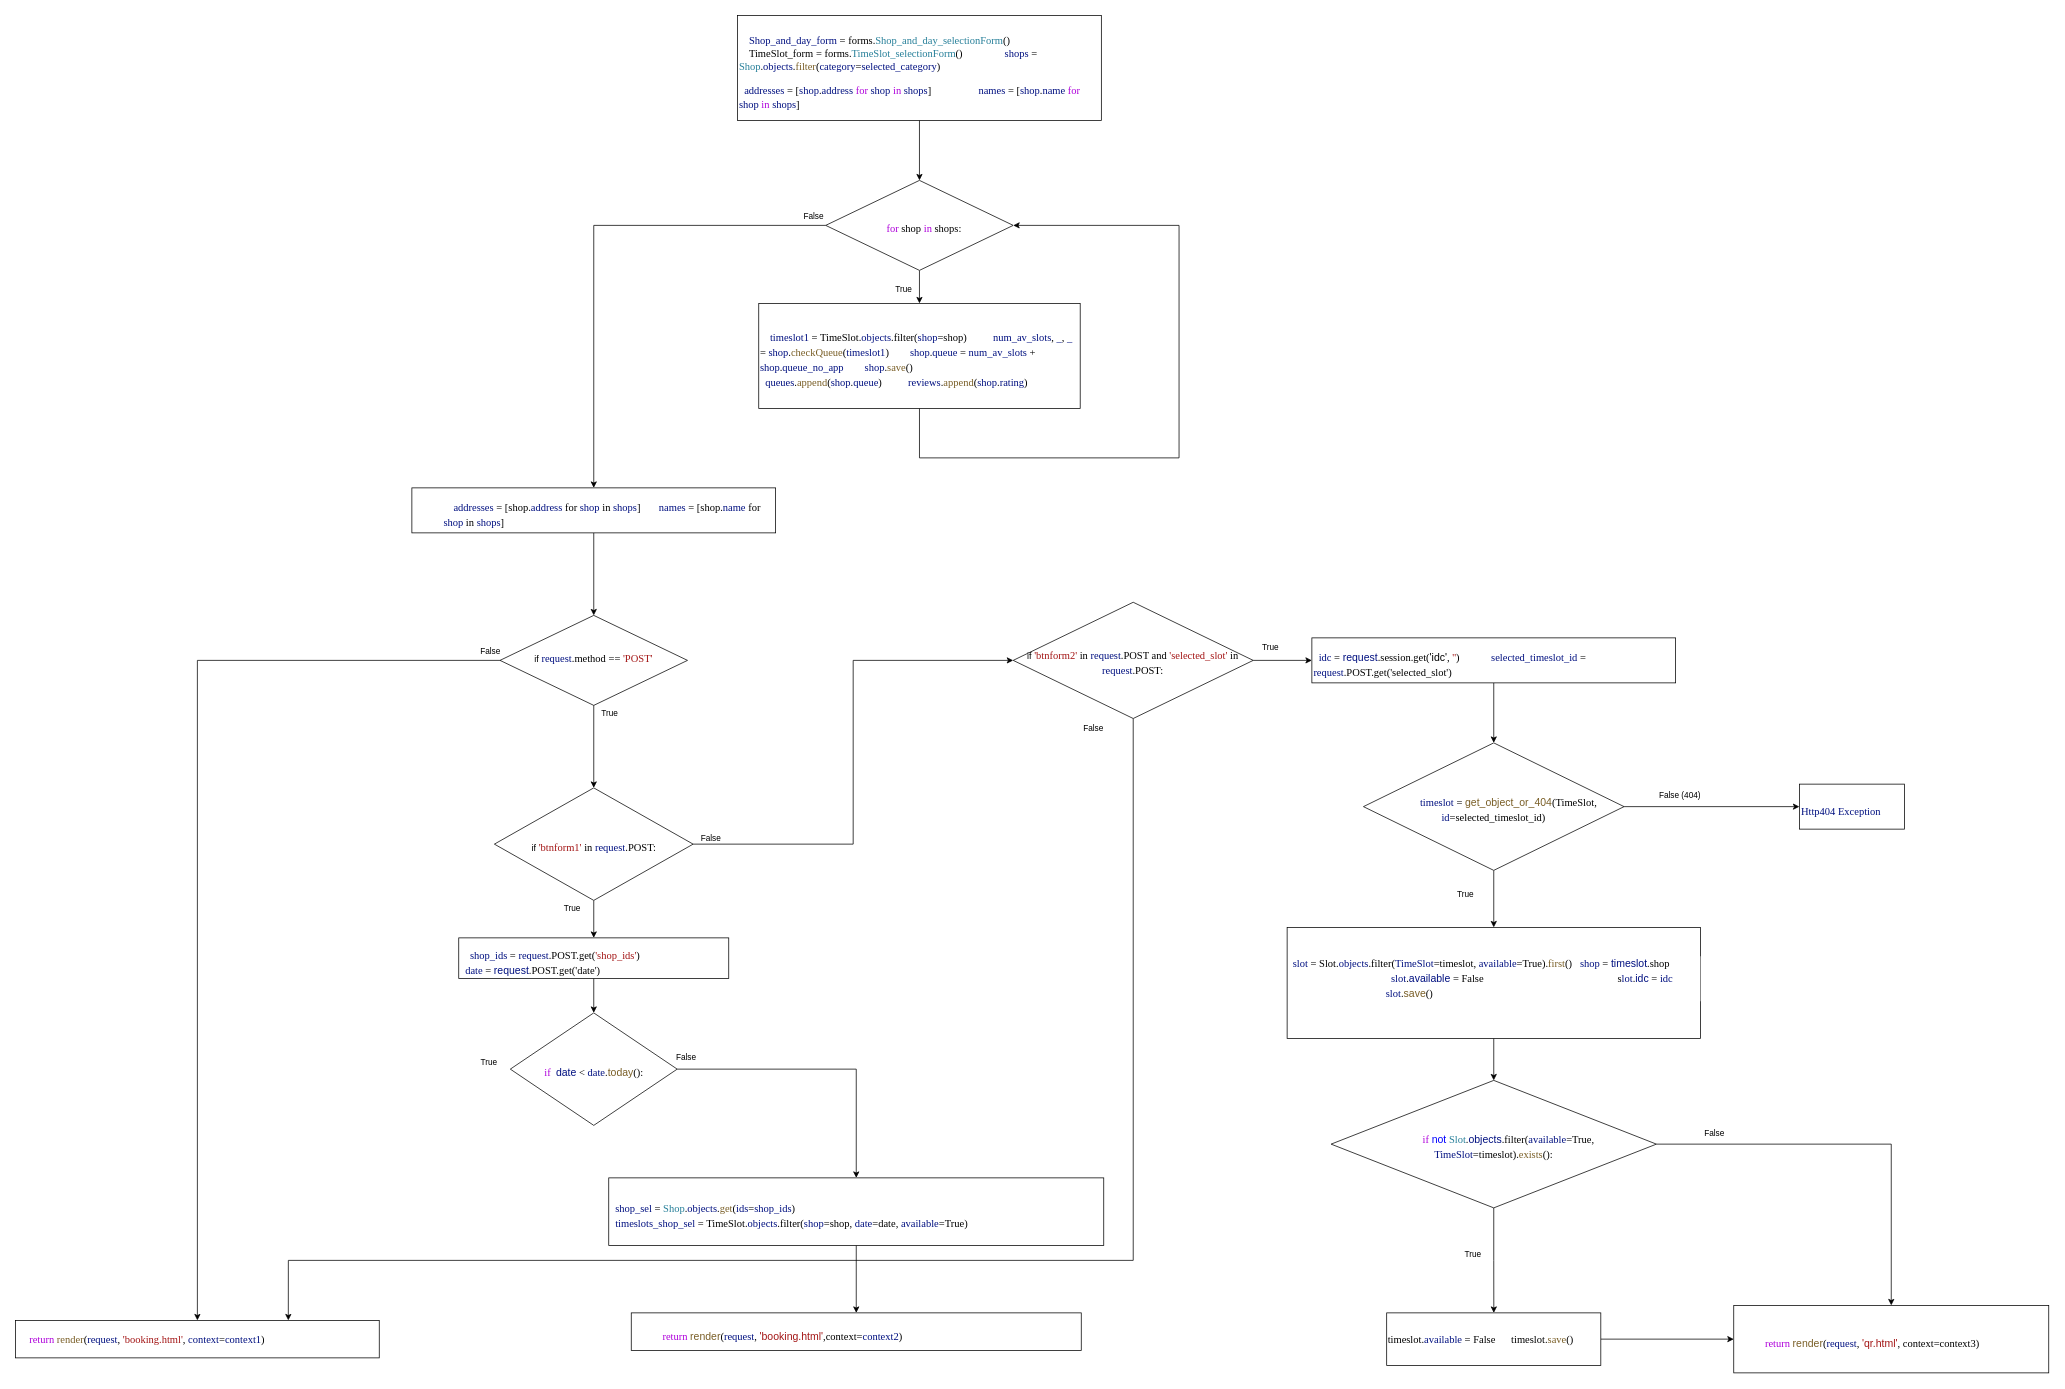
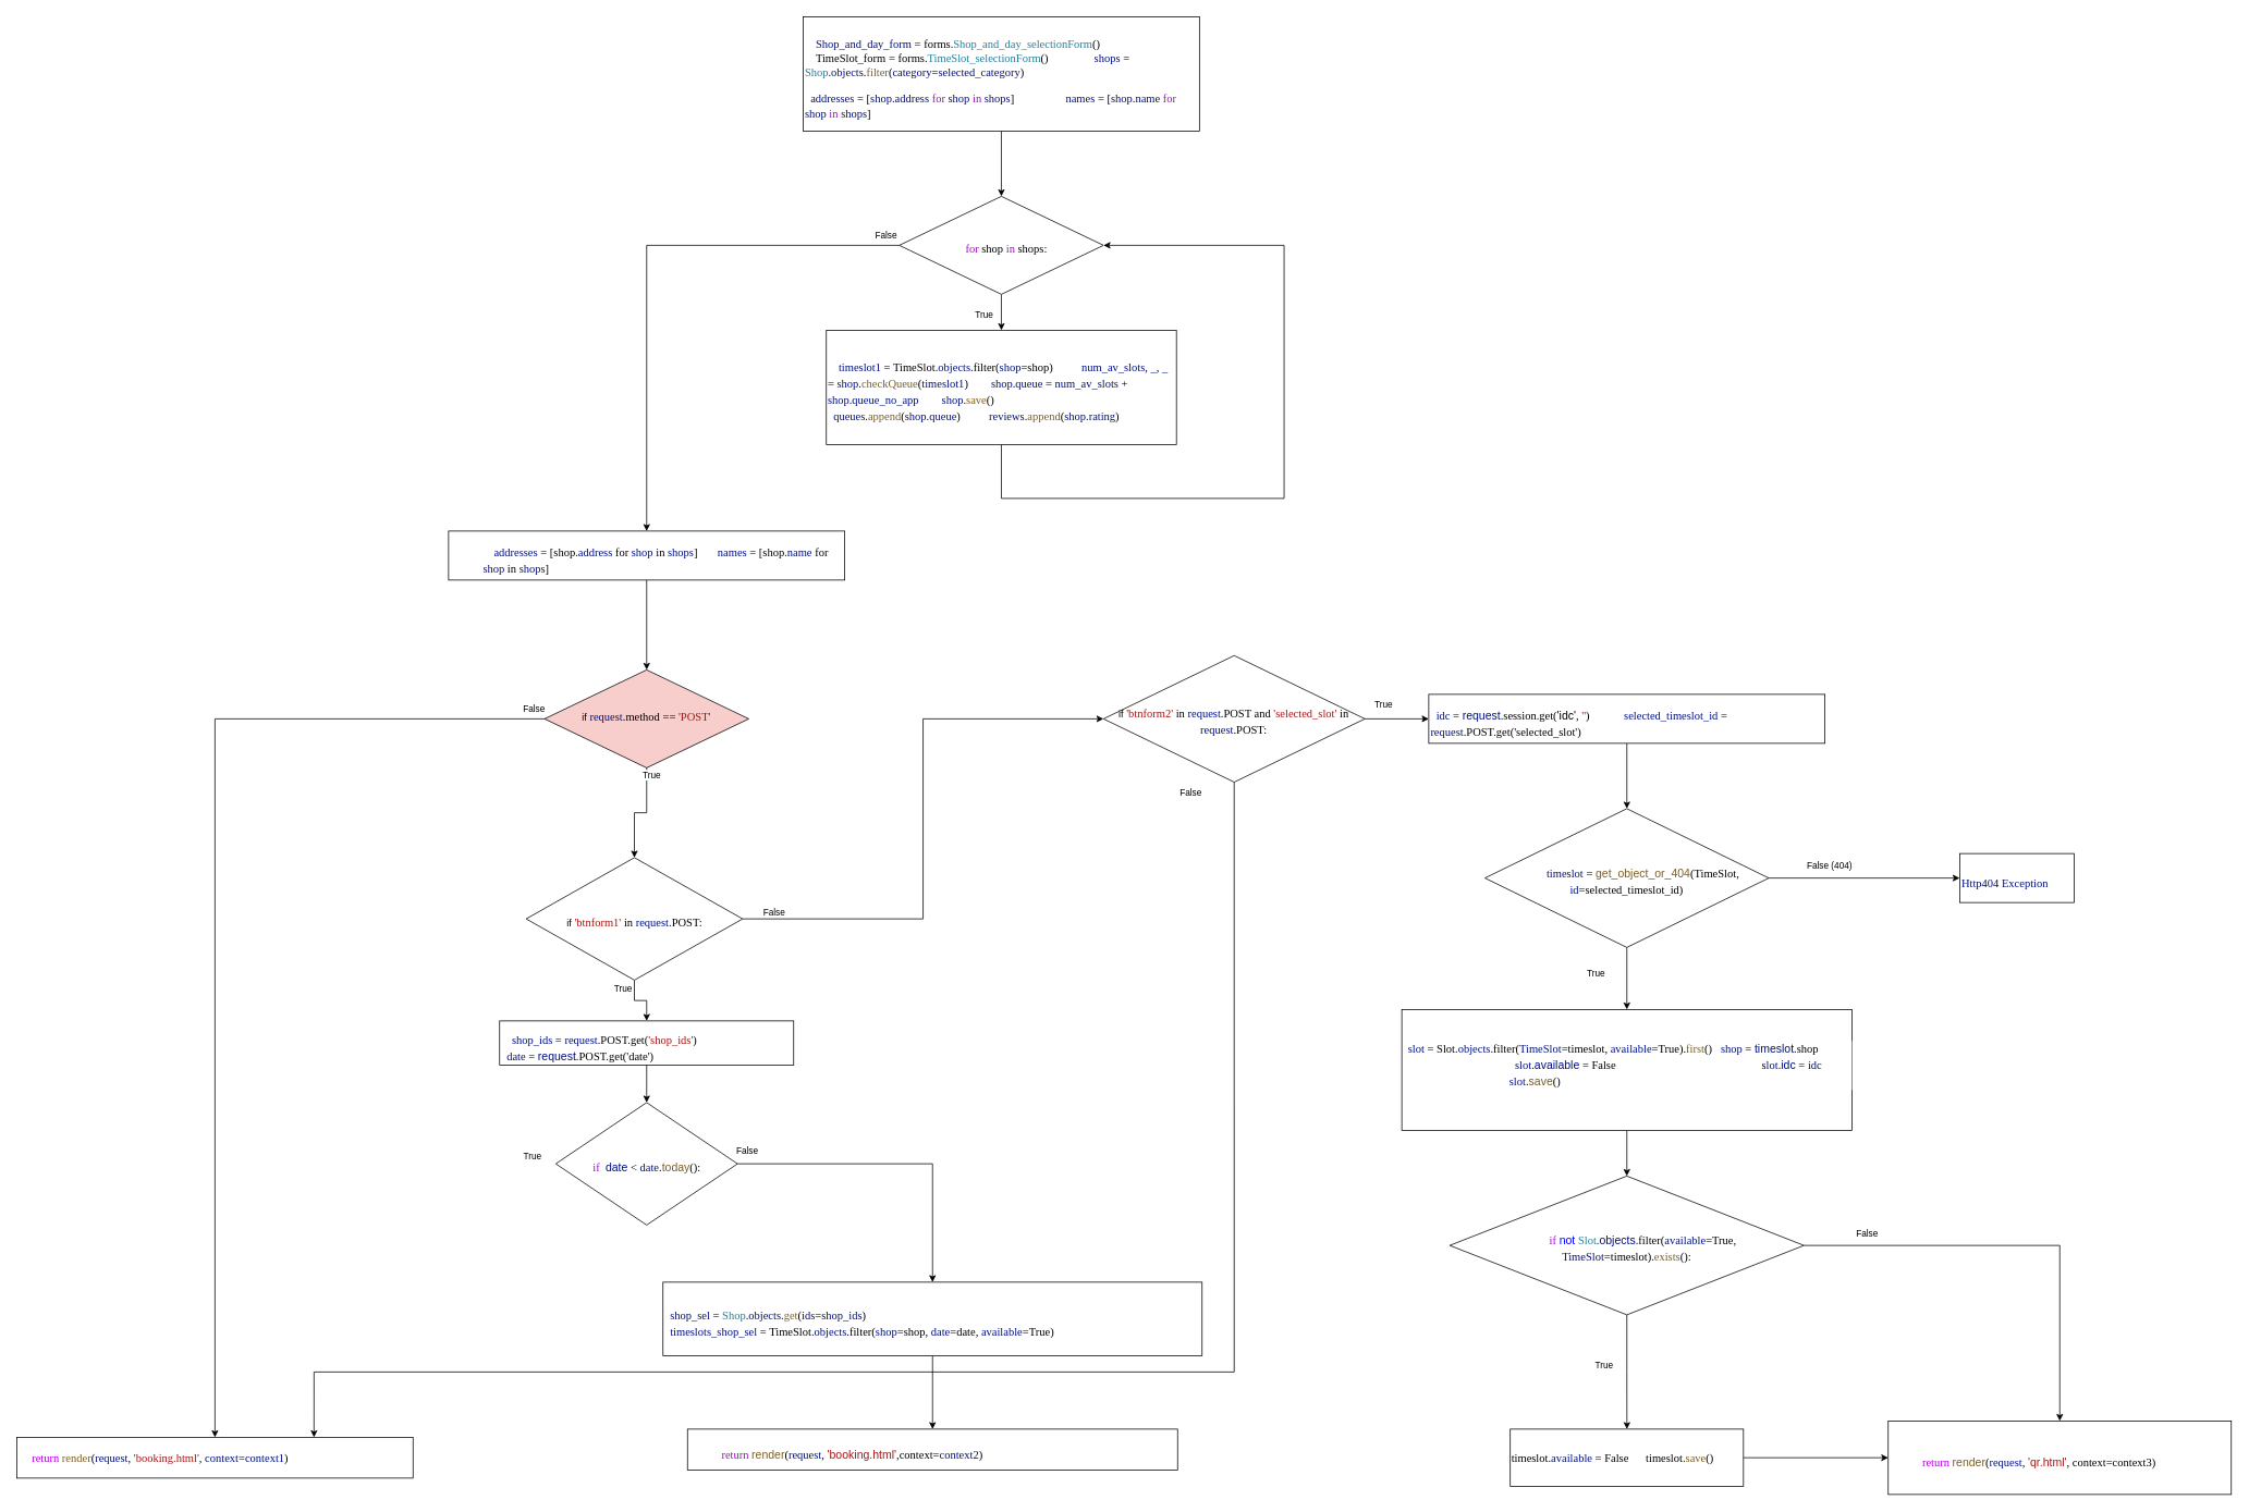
- <mxCell id="4" value="if&lt;span style=&quot;font-size: 10.5pt; line-height: 107%; font-family: Consolas;&quot; lang=&quot;EN-US&quot;&gt; &lt;/span&gt;&lt;span style=&quot;font-size:10.5pt;line-height:107%;font-family:Consolas;mso-fareast-font-family:&lt;br/&gt;&amp;quot;Times New Roman&amp;quot;;mso-bidi-font-family:&amp;quot;Times New Roman&amp;quot;;color:#001080;&lt;br/&gt;mso-font-kerning:0pt;mso-ligatures:none;mso-ansi-language:EN-US;mso-fareast-language:&lt;br/&gt;IT;mso-bidi-language:AR-SA&quot; lang=&quot;EN-US&quot;&gt;request&lt;/span&gt;&lt;span style=&quot;font-size: 10.5pt; line-height: 107%; font-family: Consolas;&quot; lang=&quot;EN-US&quot;&gt;.method == &lt;/span&gt;&lt;span style=&quot;font-size:10.5pt;line-height:&lt;br/&gt;107%;font-family:Consolas;mso-fareast-font-family:&amp;quot;Times New Roman&amp;quot;;mso-bidi-font-family:&lt;br/&gt;&amp;quot;Times New Roman&amp;quot;;color:#A31515;mso-font-kerning:0pt;mso-ligatures:none;&lt;br/&gt;mso-ansi-language:EN-US;mso-fareast-language:IT;mso-bidi-language:AR-SA&quot; lang=&quot;EN-US&quot;&gt;'POST'&lt;/span&gt;" style="rhombus;whiteSpace=wrap;html=1;shadow=0;fontFamily=Helvetica;fontSize=12;align=center;strokeWidth=1;spacing=6;spacingTop=-4;" parent="1" vertex="1"><mxGeometry x="666" y="820" width="250" height="120" as="geometry" /></mxCell>
+ <mxCell id="4" value="if&lt;span style=&quot;font-size: 10.5pt; line-height: 107%; font-family: Consolas;&quot; lang=&quot;EN-US&quot;&gt; &lt;/span&gt;&lt;span style=&quot;font-size:10.5pt;line-height:107%;font-family:Consolas;mso-fareast-font-family:&lt;br/&gt;&amp;quot;Times New Roman&amp;quot;;mso-bidi-font-family:&amp;quot;Times New Roman&amp;quot;;color:#001080;&lt;br/&gt;mso-font-kerning:0pt;mso-ligatures:none;mso-ansi-language:EN-US;mso-fareast-language:&lt;br/&gt;IT;mso-bidi-language:AR-SA&quot; lang=&quot;EN-US&quot;&gt;request&lt;/span&gt;&lt;span style=&quot;font-size: 10.5pt; line-height: 107%; font-family: Consolas;&quot; lang=&quot;EN-US&quot;&gt;.method == &lt;/span&gt;&lt;span style=&quot;font-size:10.5pt;line-height:&lt;br/&gt;107%;font-family:Consolas;mso-fareast-font-family:&amp;quot;Times New Roman&amp;quot;;mso-bidi-font-family:&lt;br/&gt;&amp;quot;Times New Roman&amp;quot;;color:#A31515;mso-font-kerning:0pt;mso-ligatures:none;&lt;br/&gt;mso-ansi-language:EN-US;mso-fareast-language:IT;mso-bidi-language:AR-SA&quot; lang=&quot;EN-US&quot;&gt;'POST'&lt;/span&gt;" style="rhombus;whiteSpace=wrap;html=1;shadow=0;fontFamily=Helvetica;fontSize=12;align=center;strokeWidth=1;spacing=6;spacingTop=-4;fillColor=#f8cecc;" parent="1" vertex="1"><mxGeometry x="666" y="820" width="250" height="120" as="geometry" /></mxCell>
- <mxCell id="12" value="&lt;p style=&quot;margin-bottom:0cm;line-height:14.25pt;background:&lt;br/&gt;white&quot; class=&quot;MsoNormal&quot;&gt;if&lt;span style=&quot;font-size: 10.5pt; font-family: Consolas;&quot; lang=&quot;EN-US&quot;&gt; &lt;/span&gt;&lt;span style=&quot;font-size:10.5pt;font-family:Consolas;mso-fareast-font-family:&amp;quot;Times New Roman&amp;quot;;&lt;br/&gt;mso-bidi-font-family:&amp;quot;Times New Roman&amp;quot;;color:#A31515;mso-font-kerning:0pt;&lt;br/&gt;mso-ligatures:none;mso-ansi-language:EN-US;mso-fareast-language:IT&quot; lang=&quot;EN-US&quot;&gt;'btnform1'&lt;/span&gt;&lt;span style=&quot;font-size: 10.5pt; font-family: Consolas;&quot; lang=&quot;EN-US&quot;&gt; &lt;/span&gt;&lt;span style=&quot;font-size:10.5pt;font-family:Consolas;&lt;br/&gt;mso-fareast-font-family:&amp;quot;Times New Roman&amp;quot;;mso-bidi-font-family:&amp;quot;Times New Roman&amp;quot;;&lt;br/&gt;color:blue;mso-font-kerning:0pt;mso-ligatures:none;mso-ansi-language:EN-US;&lt;br/&gt;mso-fareast-language:IT&quot; lang=&quot;EN-US&quot;&gt;in&lt;/span&gt;&lt;span style=&quot;font-size: 10.5pt; font-family: Consolas;&quot; lang=&quot;EN-US&quot;&gt; &lt;/span&gt;&lt;span style=&quot;font-size:10.5pt;font-family:Consolas;mso-fareast-font-family:&amp;quot;Times New Roman&amp;quot;;&lt;br/&gt;mso-bidi-font-family:&amp;quot;Times New Roman&amp;quot;;color:#001080;mso-font-kerning:0pt;&lt;br/&gt;mso-ligatures:none;mso-ansi-language:EN-US;mso-fareast-language:IT&quot; lang=&quot;EN-US&quot;&gt;request&lt;/span&gt;&lt;span style=&quot;font-size: 10.5pt; font-family: Consolas;&quot; lang=&quot;EN-US&quot;&gt;.POST:&lt;/span&gt;&lt;/p&gt;" style="rhombus;whiteSpace=wrap;html=1;shadow=0;fontFamily=Helvetica;fontSize=12;align=center;strokeWidth=1;spacing=6;spacingTop=-4;" parent="1" vertex="1"><mxGeometry x="658.5" y="1050" width="265" height="150" as="geometry" /></mxCell>
+ <mxCell id="12" value="&lt;p style=&quot;margin-bottom:0cm;line-height:14.25pt;background:&lt;br/&gt;white&quot; class=&quot;MsoNormal&quot;&gt;if&lt;span style=&quot;font-size: 10.5pt; font-family: Consolas;&quot; lang=&quot;EN-US&quot;&gt; &lt;/span&gt;&lt;span style=&quot;font-size:10.5pt;font-family:Consolas;mso-fareast-font-family:&amp;quot;Times New Roman&amp;quot;;&lt;br/&gt;mso-bidi-font-family:&amp;quot;Times New Roman&amp;quot;;color:#A31515;mso-font-kerning:0pt;&lt;br/&gt;mso-ligatures:none;mso-ansi-language:EN-US;mso-fareast-language:IT&quot; lang=&quot;EN-US&quot;&gt;'btnform1'&lt;/span&gt;&lt;span style=&quot;font-size: 10.5pt; font-family: Consolas;&quot; lang=&quot;EN-US&quot;&gt; &lt;/span&gt;&lt;span style=&quot;font-size:10.5pt;font-family:Consolas;&lt;br/&gt;mso-fareast-font-family:&amp;quot;Times New Roman&amp;quot;;mso-bidi-font-family:&amp;quot;Times New Roman&amp;quot;;&lt;br/&gt;color:blue;mso-font-kerning:0pt;mso-ligatures:none;mso-ansi-language:EN-US;&lt;br/&gt;mso-fareast-language:IT&quot; lang=&quot;EN-US&quot;&gt;in&lt;/span&gt;&lt;span style=&quot;font-size: 10.5pt; font-family: Consolas;&quot; lang=&quot;EN-US&quot;&gt; &lt;/span&gt;&lt;span style=&quot;font-size:10.5pt;font-family:Consolas;mso-fareast-font-family:&amp;quot;Times New Roman&amp;quot;;&lt;br/&gt;mso-bidi-font-family:&amp;quot;Times New Roman&amp;quot;;color:#001080;mso-font-kerning:0pt;&lt;br/&gt;mso-ligatures:none;mso-ansi-language:EN-US;mso-fareast-language:IT&quot; lang=&quot;EN-US&quot;&gt;request&lt;/span&gt;&lt;span style=&quot;font-size: 10.5pt; font-family: Consolas;&quot; lang=&quot;EN-US&quot;&gt;.POST:&lt;/span&gt;&lt;/p&gt;" style="rhombus;whiteSpace=wrap;html=1;shadow=0;fontFamily=Helvetica;fontSize=12;align=center;strokeWidth=1;spacing=6;spacingTop=-4;" parent="1" vertex="1"><mxGeometry x="643.5" y="1050" width="265" height="150" as="geometry" /></mxCell>
